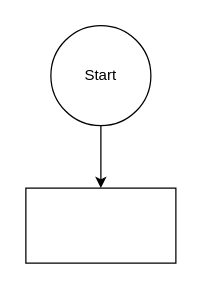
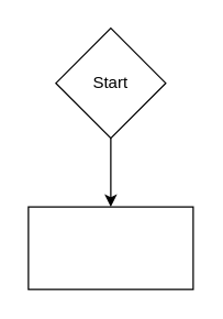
- <mxCell id="2" value="Start" style="ellipse;whiteSpace=wrap;html=1;aspect=fixed;" vertex="1" parent="1"><mxGeometry x="40" y="20" width="80" height="80" as="geometry" /></mxCell>
+ <mxCell id="2" value="Start" style="rhombus;whiteSpace=wrap;html=1;aspect=fixed;" vertex="1" parent="1"><mxGeometry x="40" y="20" width="80" height="80" as="geometry" /></mxCell>
